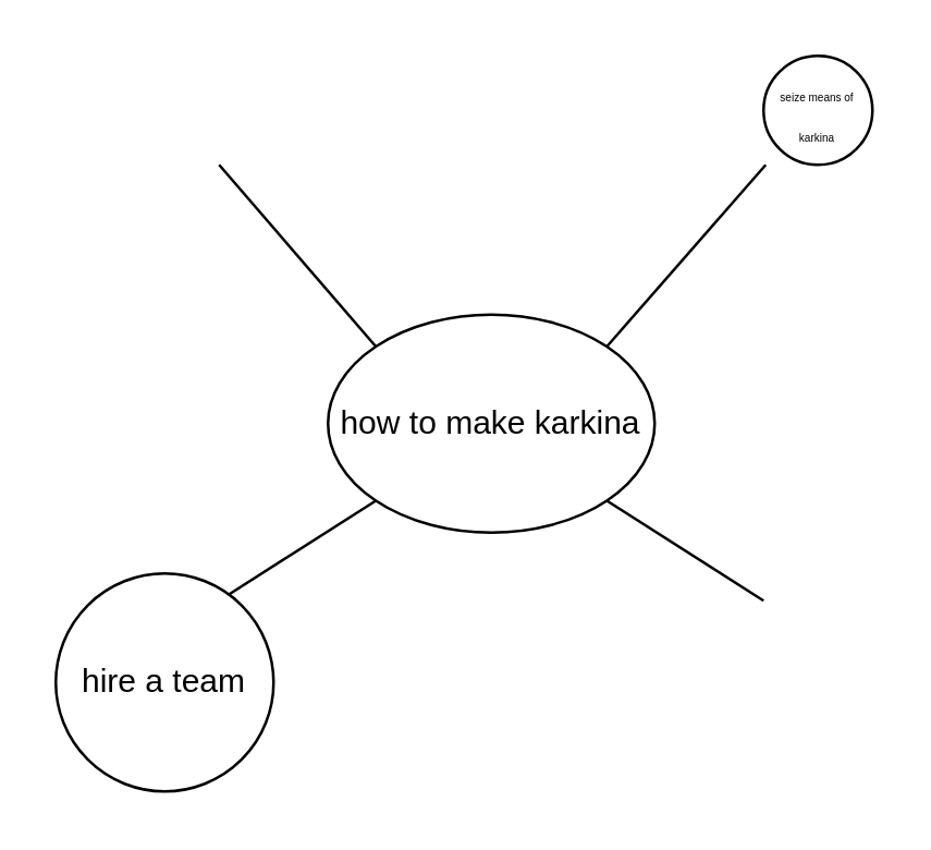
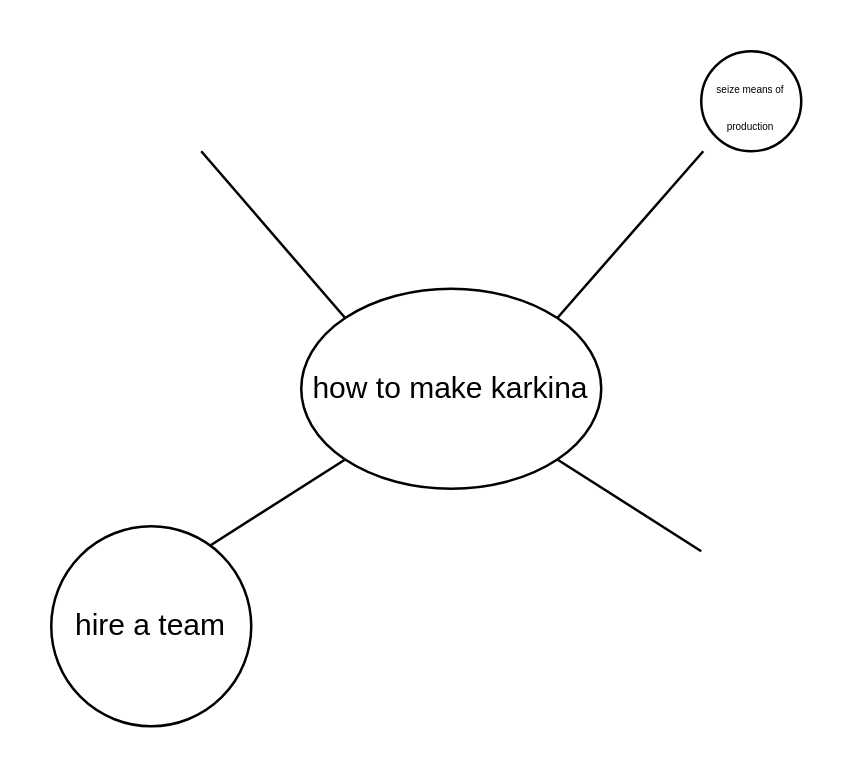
- <mxCell id="8" value="&lt;font style=&quot;font-size: 4px&quot;&gt;seize means of karkina&lt;/font&gt;" style="ellipse;whiteSpace=wrap;html=1;aspect=fixed;" vertex="1" parent="1"><mxGeometry x="280" y="20" width="40" height="40" as="geometry" /></mxCell>
+ <mxCell id="8" value="&lt;font style=&quot;font-size: 4px&quot;&gt;seize means of production&lt;/font&gt;" style="ellipse;whiteSpace=wrap;html=1;aspect=fixed;" vertex="1" parent="1"><mxGeometry x="280" y="20" width="40" height="40" as="geometry" /></mxCell>
